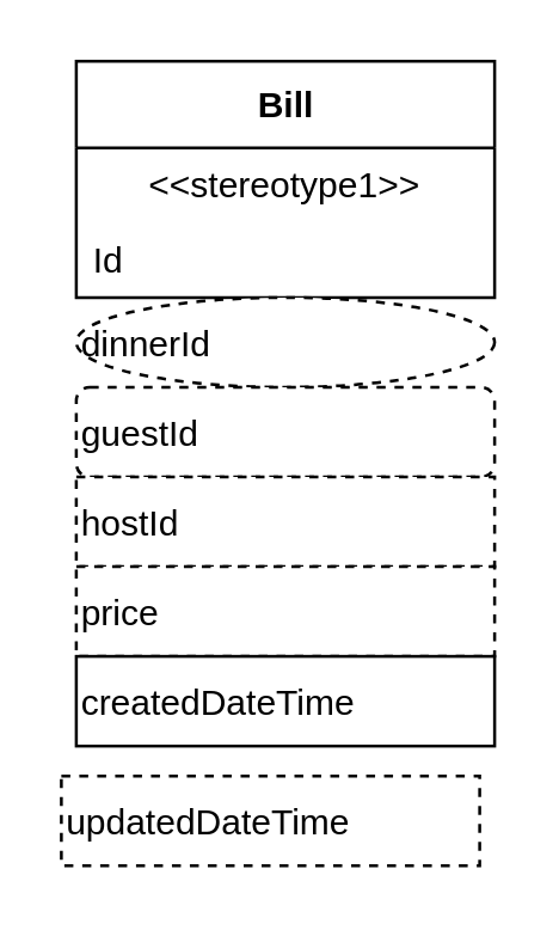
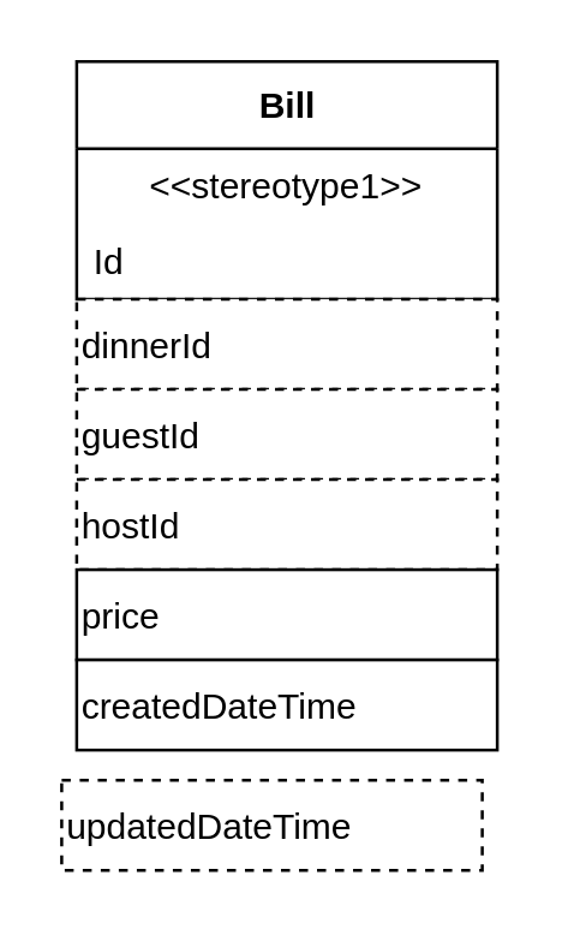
- <mxCell id="5" value="dinnerId" style="ellipse;fontStyle=0;dashed=1;align=left;" vertex="1" parent="1"><mxGeometry x="25" y="99" width="140" height="30" as="geometry" /></mxCell>
+ <mxCell id="5" value="dinnerId" style="fontStyle=0;dashed=1;align=left;" vertex="1" parent="1"><mxGeometry x="25" y="99" width="140" height="30" as="geometry" /></mxCell>
- <mxCell id="6" value="guestId" style="fontStyle=0;dashed=1;align=left;rounded=1;" vertex="1" parent="1"><mxGeometry x="25" y="129" width="140" height="30" as="geometry" /></mxCell>
+ <mxCell id="6" value="guestId" style="fontStyle=0;dashed=1;align=left;" vertex="1" parent="1"><mxGeometry x="25" y="129" width="140" height="30" as="geometry" /></mxCell>
- <mxCell id="8" value="price" style="fontStyle=0;dashed=1;align=left;" vertex="1" parent="1"><mxGeometry x="25" y="189" width="140" height="30" as="geometry" /></mxCell>
+ <mxCell id="8" value="price" style="fontStyle=0;dashed=0;align=left;" vertex="1" parent="1"><mxGeometry x="25" y="189" width="140" height="30" as="geometry" /></mxCell>
